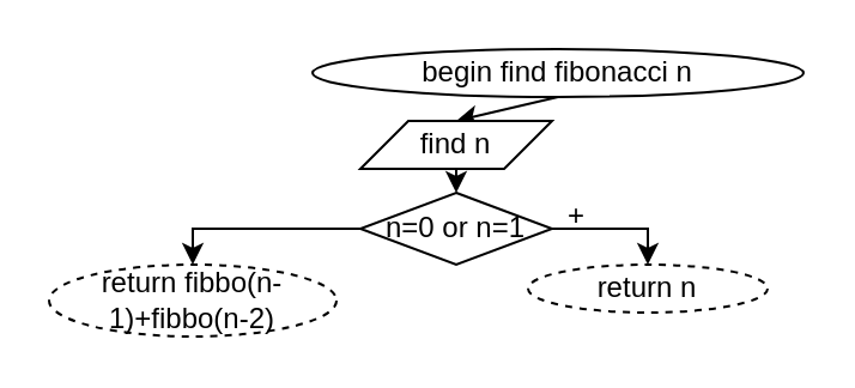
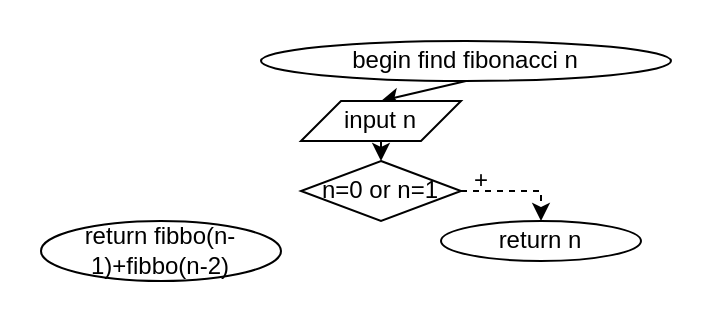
- <mxCell id="4" value="find n" style="shape=parallelogram;perimeter=parallelogramPerimeter;whiteSpace=wrap;html=1;fixedSize=1;" vertex="1" parent="1"><mxGeometry x="150" y="50" width="80" height="20" as="geometry" /></mxCell>
+ <mxCell id="4" value="input n" style="shape=parallelogram;perimeter=parallelogramPerimeter;whiteSpace=wrap;html=1;fixedSize=1;" vertex="1" parent="1"><mxGeometry x="150" y="50" width="80" height="20" as="geometry" /></mxCell>
- <mxCell id="10" value="" style="endArrow=classic;html=1;rounded=0;exitX=0;exitY=0.5;exitDx=0;exitDy=0;entryX=0.5;entryY=0;entryDx=0;entryDy=0;" edge="1" parent="1" source="6" target="11"><mxGeometry width="50" height="50" relative="1" as="geometry"><mxPoint x="40" y="100" as="sourcePoint" /><mxPoint x="90" y="50" as="targetPoint" /><Array as="points"><mxPoint x="80" y="95" /></Array></mxGeometry></mxCell>
- <mxCell id="7" value="" style="endArrow=classic;html=1;rounded=0;exitX=1;exitY=0.5;exitDx=0;exitDy=0;entryX=0.5;entryY=0;entryDx=0;entryDy=0;" edge="1" parent="1" source="6" target="8"><mxGeometry width="50" height="50" relative="1" as="geometry"><mxPoint x="320" y="140" as="sourcePoint" /><mxPoint x="370" y="90" as="targetPoint" /><Array as="points"><mxPoint x="270" y="95" /></Array></mxGeometry></mxCell>
+ <mxCell id="7" value="" style="endArrow=classic;html=1;rounded=0;exitX=1;exitY=0.5;exitDx=0;exitDy=0;entryX=0.5;entryY=0;entryDx=0;entryDy=0;dashed=1;" edge="1" parent="1" source="6" target="8"><mxGeometry width="50" height="50" relative="1" as="geometry"><mxPoint x="320" y="140" as="sourcePoint" /><mxPoint x="370" y="90" as="targetPoint" /><Array as="points"><mxPoint x="270" y="95" /></Array></mxGeometry></mxCell>
- <mxCell id="8" value="return n" style="ellipse;whiteSpace=wrap;html=1;dashed=1;" vertex="1" parent="1"><mxGeometry x="220" y="110" width="100" height="20" as="geometry" /></mxCell>
+ <mxCell id="8" value="return n" style="ellipse;whiteSpace=wrap;html=1;" vertex="1" parent="1"><mxGeometry x="220" y="110" width="100" height="20" as="geometry" /></mxCell>
- <mxCell id="11" value="return fibbo(n-1)+fibbo(n-2)" style="ellipse;whiteSpace=wrap;html=1;dashed=1;" vertex="1" parent="1"><mxGeometry x="20" y="110" width="120" height="30" as="geometry" /></mxCell>
+ <mxCell id="11" value="return fibbo(n-1)+fibbo(n-2)" style="ellipse;whiteSpace=wrap;html=1;" vertex="1" parent="1"><mxGeometry x="20" y="110" width="120" height="30" as="geometry" /></mxCell>
